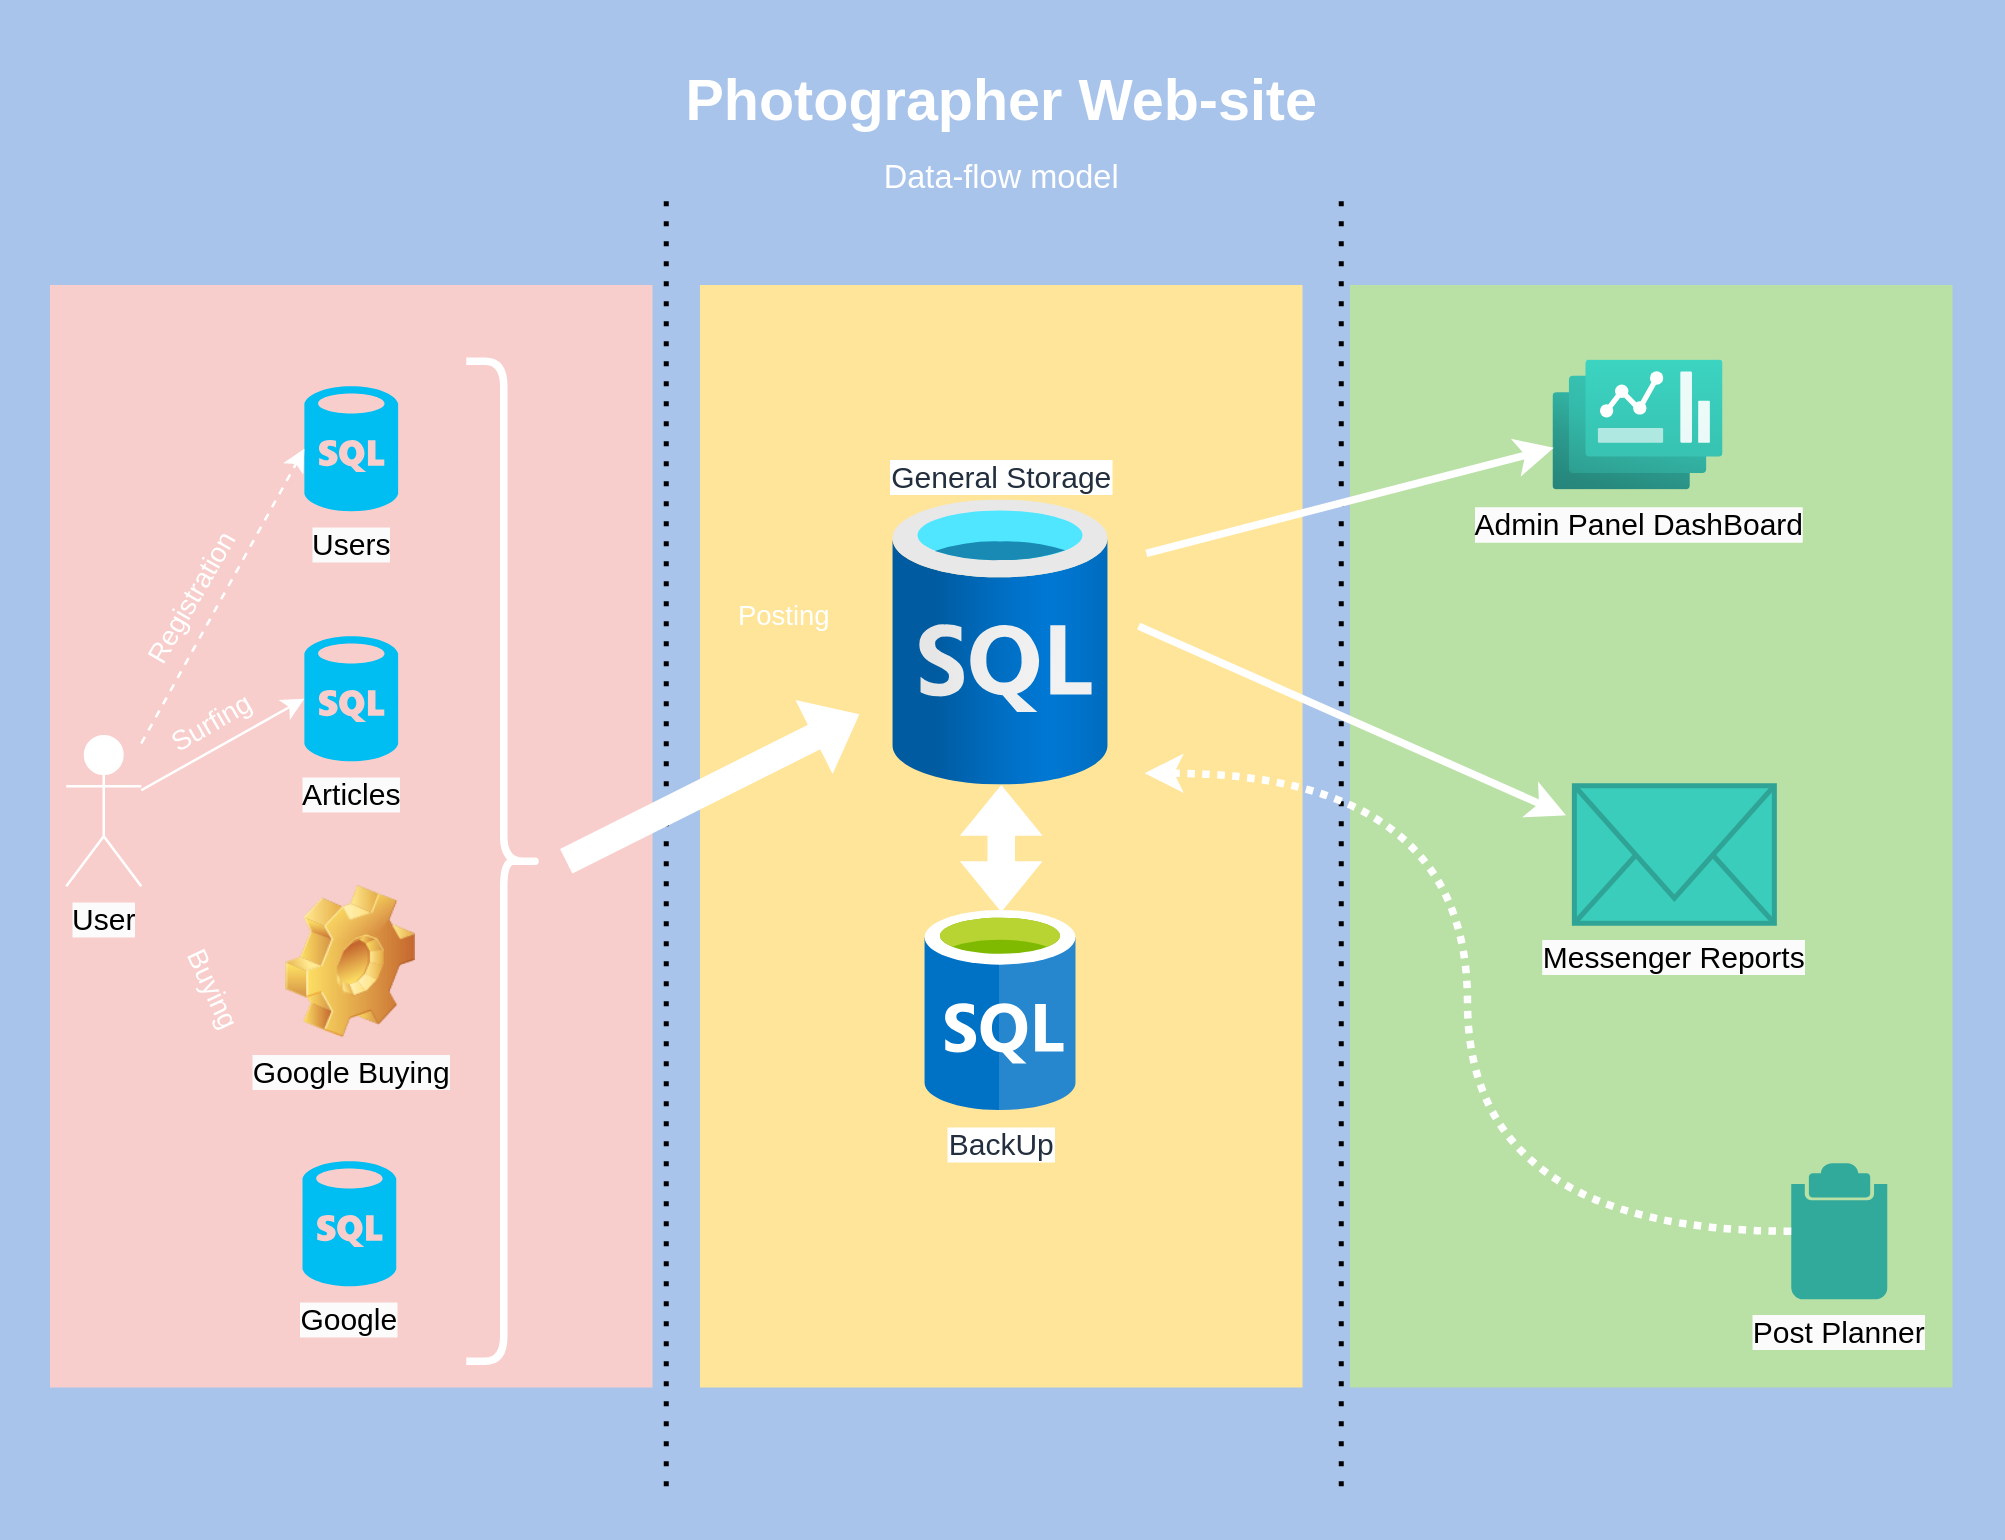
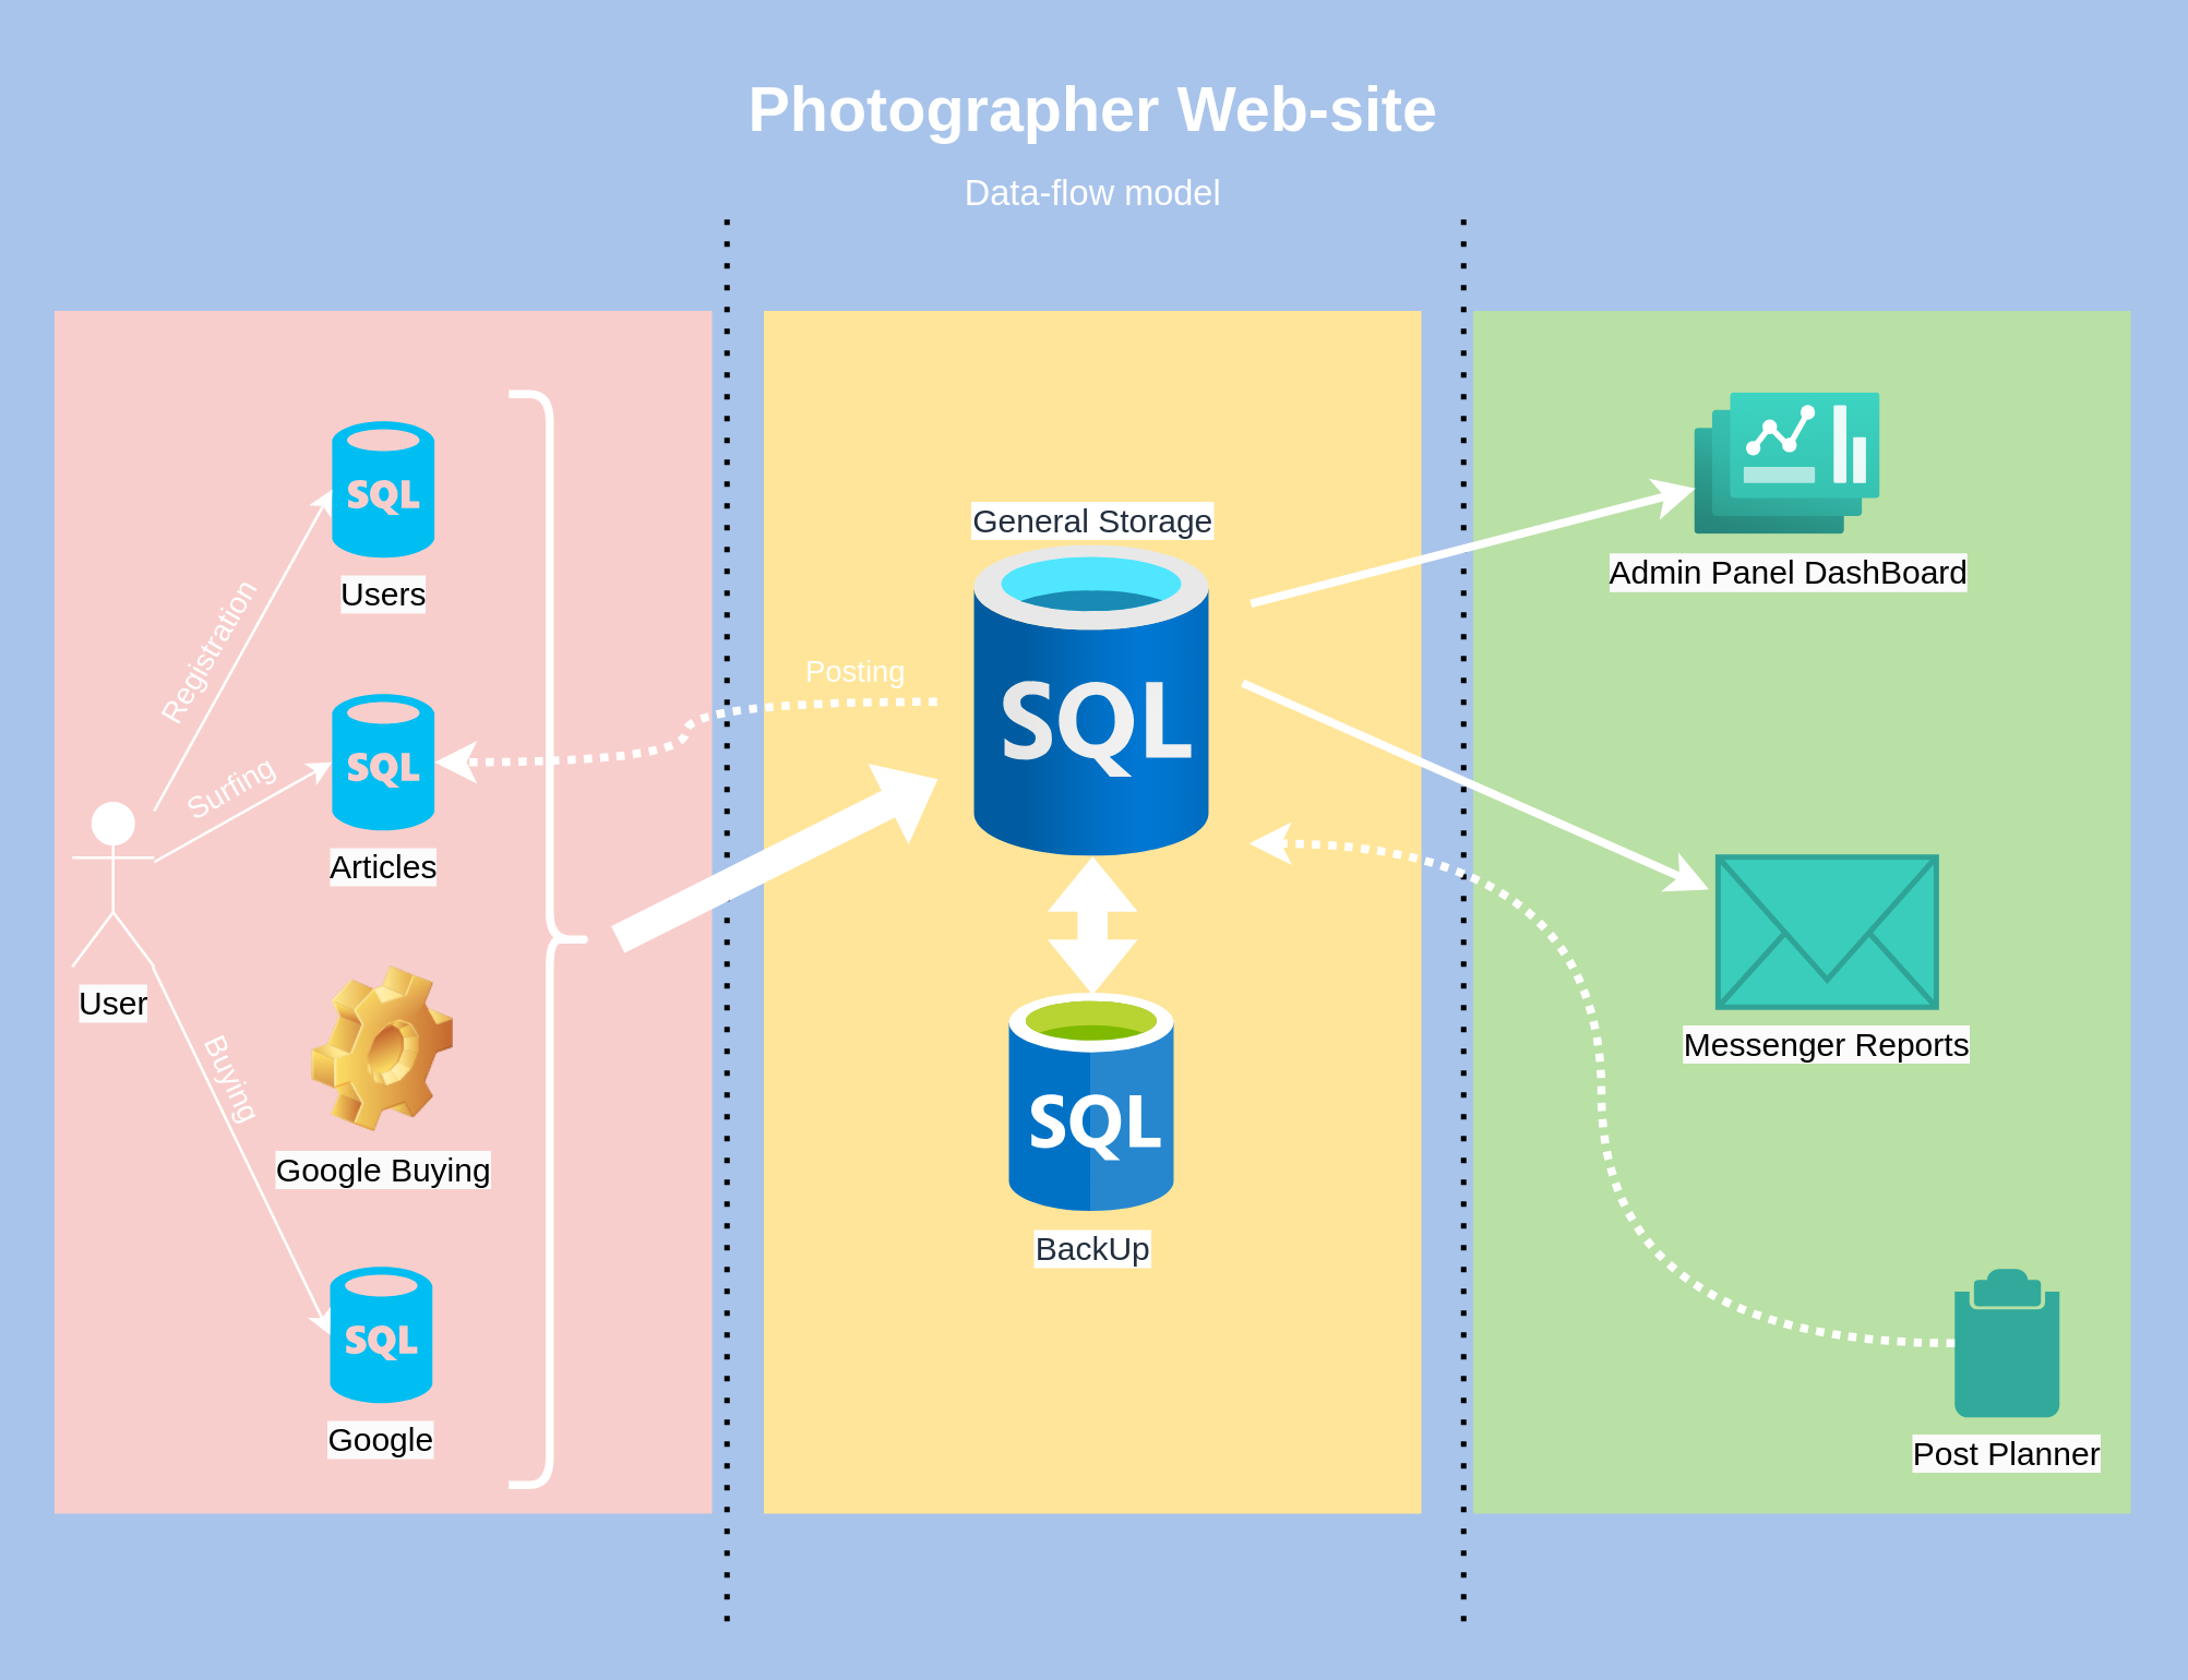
- <mxCell id="18" value="" style="endArrow=classic;html=1;rounded=0;entryX=0;entryY=0.5;entryDx=0;entryDy=0;entryPerimeter=0;strokeColor=#FFFFFF;dashed=1;" edge="1" parent="1" source="15" target="8"><mxGeometry width="50" height="50" relative="1" as="geometry"><mxPoint x="376" y="364" as="sourcePoint" /><mxPoint x="426" y="314" as="targetPoint" /></mxGeometry></mxCell>
+ <mxCell id="18" value="" style="endArrow=classic;html=1;rounded=0;entryX=0;entryY=0.5;entryDx=0;entryDy=0;entryPerimeter=0;strokeColor=#FFFFFF;" edge="1" parent="1" source="15" target="8"><mxGeometry width="50" height="50" relative="1" as="geometry"><mxPoint x="376" y="364" as="sourcePoint" /><mxPoint x="426" y="314" as="targetPoint" /></mxGeometry></mxCell>
+ <mxCell id="23" value="" style="endArrow=classic;html=1;rounded=1;strokeColor=#FFFFFF;fillColor=#B3B3B3;entryX=1;entryY=0.5;entryDx=0;entryDy=0;entryPerimeter=0;strokeWidth=3;dashed=1;dashPattern=1 1;edgeStyle=orthogonalEdgeStyle;curved=1;" edge="1" parent="1" source="17" target="9"><mxGeometry width="50" height="50" relative="1" as="geometry"><mxPoint x="376" y="364" as="sourcePoint" /><mxPoint x="426" y="314" as="targetPoint" /></mxGeometry></mxCell>
+ <mxCell id="20" value="" style="endArrow=classic;html=1;rounded=0;entryX=0;entryY=0.5;entryDx=0;entryDy=0;entryPerimeter=0;strokeColor=#FFFFFF;" edge="1" parent="1" source="15" target="10"><mxGeometry width="50" height="50" relative="1" as="geometry"><mxPoint x="86" y="394" as="sourcePoint" /><mxPoint x="426" y="314" as="targetPoint" /></mxGeometry></mxCell>
